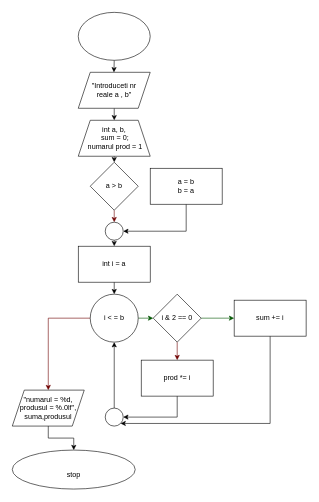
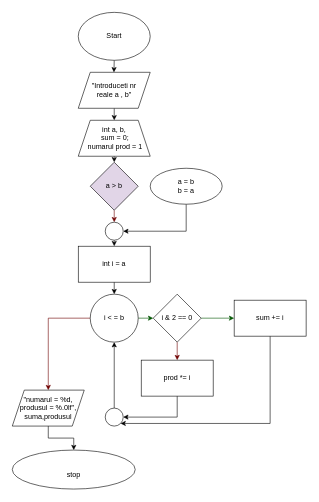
+ <mxCell id="5" value="Start" style="text;html=1;strokeColor=none;fillColor=none;align=center;verticalAlign=middle;whiteSpace=wrap;rounded=0;" vertex="1" parent="1"><mxGeometry x="170" y="50" width="40" height="20" as="geometry" /></mxCell>
- <mxCell id="12" value="a &amp;gt; b" style="rhombus;whiteSpace=wrap;html=1;" vertex="1" parent="1"><mxGeometry x="150" y="270" width="80" height="80" as="geometry" /></mxCell>
+ <mxCell id="12" value="a &amp;gt; b" style="rhombus;whiteSpace=wrap;html=1;fillColor=#e1d5e7;" vertex="1" parent="1"><mxGeometry x="150" y="270" width="80" height="80" as="geometry" /></mxCell>
- <mxCell id="14" value="a = b&lt;br&gt;b = a" style="rounded=0;whiteSpace=wrap;html=1;" vertex="1" parent="1"><mxGeometry x="250" y="280" width="120" height="60" as="geometry" /></mxCell>
+ <mxCell id="14" value="a = b&lt;br&gt;b = a" style="ellipse;whiteSpace=wrap;html=1;" vertex="1" parent="1"><mxGeometry x="250" y="280" width="120" height="60" as="geometry" /></mxCell>
